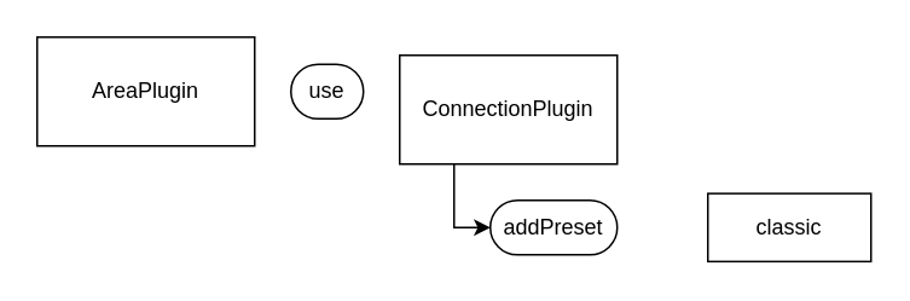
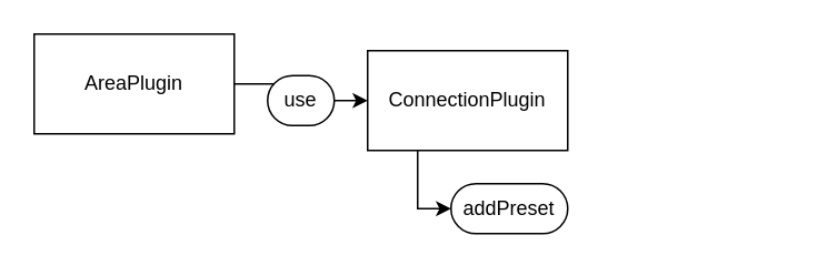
- <mxCell id="7" value="use" style="rounded=1;whiteSpace=wrap;html=1;arcSize=50;" vertex="1" parent="1"><mxGeometry x="160" y="35" width="40" height="30" as="geometry" /></mxCell>
+ <mxCell id="7" value="use" style="rounded=1;whiteSpace=wrap;html=1;arcSize=50;" vertex="1" parent="1"><mxGeometry x="160" y="45" width="40" height="30" as="geometry" /></mxCell>
+ <mxCell id="5" style="edgeStyle=orthogonalEdgeStyle;rounded=0;orthogonalLoop=1;jettySize=auto;html=1;exitX=1;exitY=0.5;exitDx=0;exitDy=0;entryX=0;entryY=0.5;entryDx=0;entryDy=0;" edge="1" parent="1" source="6" target="3"><mxGeometry relative="1" as="geometry" /></mxCell>
- <mxCell id="8" value="classic" style="rounded=0;whiteSpace=wrap;html=1;" vertex="1" parent="1"><mxGeometry x="390" y="106.25" width="90" height="37.5" as="geometry" /></mxCell>
